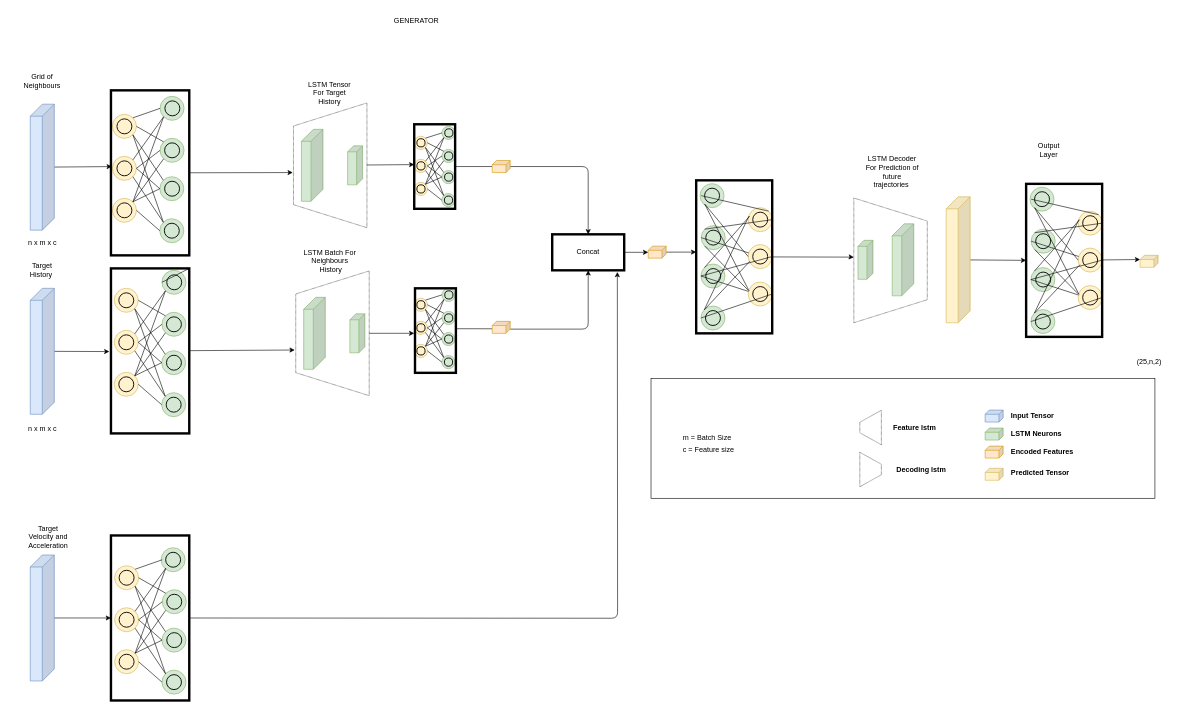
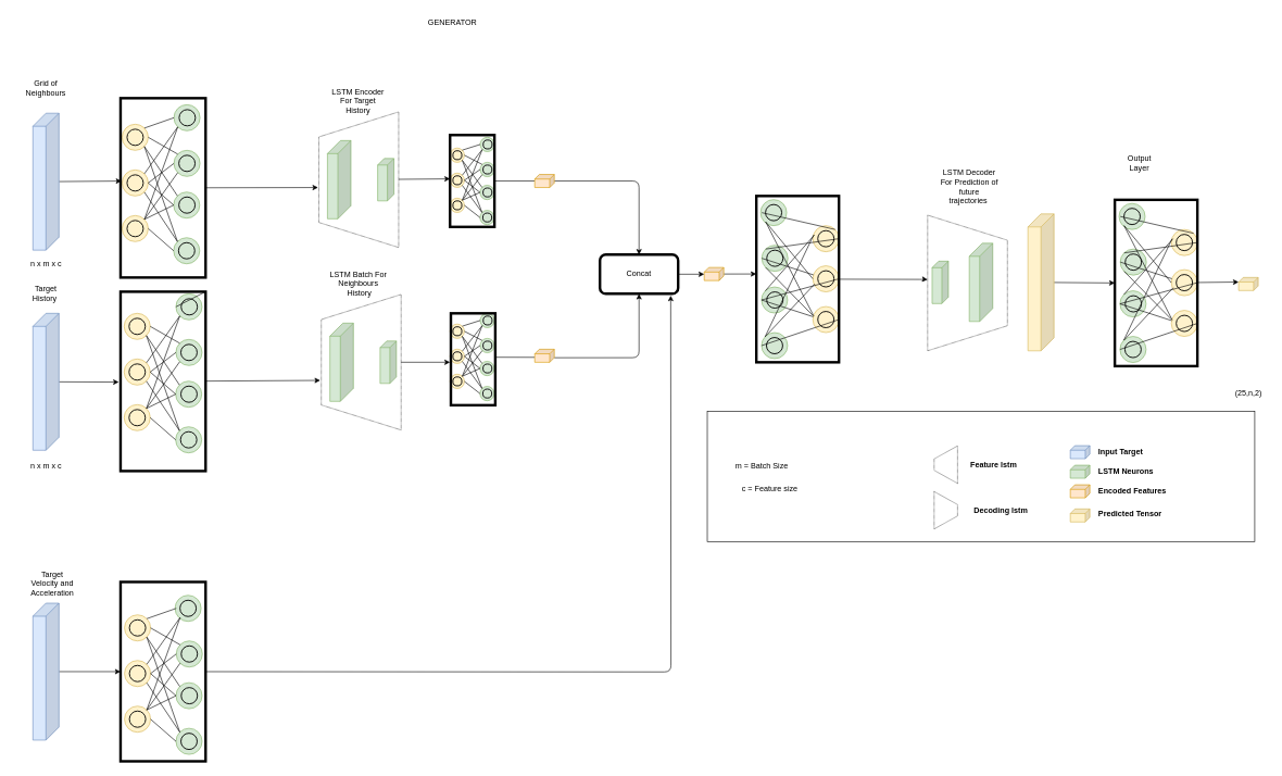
- <mxCell id="38" value="LSTM Tensor For Target History" style="text;html=1;strokeColor=none;fillColor=none;align=center;verticalAlign=middle;whiteSpace=wrap;rounded=0;strokeWidth=4;" parent="1" vertex="1"><mxGeometry x="501.95" y="140" width="93.73" height="30" as="geometry" /></mxCell>
+ <mxCell id="38" value="LSTM Encoder For Target History" style="text;html=1;strokeColor=none;fillColor=none;align=center;verticalAlign=middle;whiteSpace=wrap;rounded=0;strokeWidth=4;" parent="1" vertex="1"><mxGeometry x="501.95" y="140" width="93.73" height="30" as="geometry" /></mxCell>
- <mxCell id="180" value="Concat" style="rounded=0;whiteSpace=wrap;html=1;strokeWidth=4;fillColor=none;" parent="1" vertex="1"><mxGeometry x="920" y="390" width="120" height="60" as="geometry" /></mxCell>
+ <mxCell id="180" value="Concat" style="whiteSpace=wrap;html=1;strokeWidth=4;fillColor=none;rounded=1;" parent="1" vertex="1"><mxGeometry x="920" y="390" width="120" height="60" as="geometry" /></mxCell>
- <mxCell id="11" value="Input Tensor" style="text;html=1;strokeColor=none;fillColor=none;align=left;verticalAlign=middle;whiteSpace=wrap;rounded=0;fontStyle=1" parent="1" vertex="1"><mxGeometry x="1682.71" y="680" width="138" height="23.88" as="geometry" /></mxCell>
+ <mxCell id="11" value="Input Target" style="text;html=1;strokeColor=none;fillColor=none;align=left;verticalAlign=middle;whiteSpace=wrap;rounded=0;fontStyle=1" parent="1" vertex="1"><mxGeometry x="1682.71" y="680" width="138" height="23.88" as="geometry" /></mxCell>
- <mxCell id="28" value="m = Batch Size&amp;nbsp;" style="text;html=1;strokeColor=none;fillColor=none;align=left;verticalAlign=middle;whiteSpace=wrap;rounded=0;dashed=1;dashPattern=1 1;" parent="1" vertex="1"><mxGeometry x="1136.13" y="720" width="140" height="20" as="geometry" /></mxCell>
+ <mxCell id="28" value="m = Batch Size&amp;nbsp;" style="text;html=1;strokeColor=none;fillColor=none;align=left;verticalAlign=middle;whiteSpace=wrap;rounded=0;dashed=1;dashPattern=1 1;" parent="1" vertex="1"><mxGeometry x="1126.13" y="705" width="140" height="20" as="geometry" /></mxCell>
